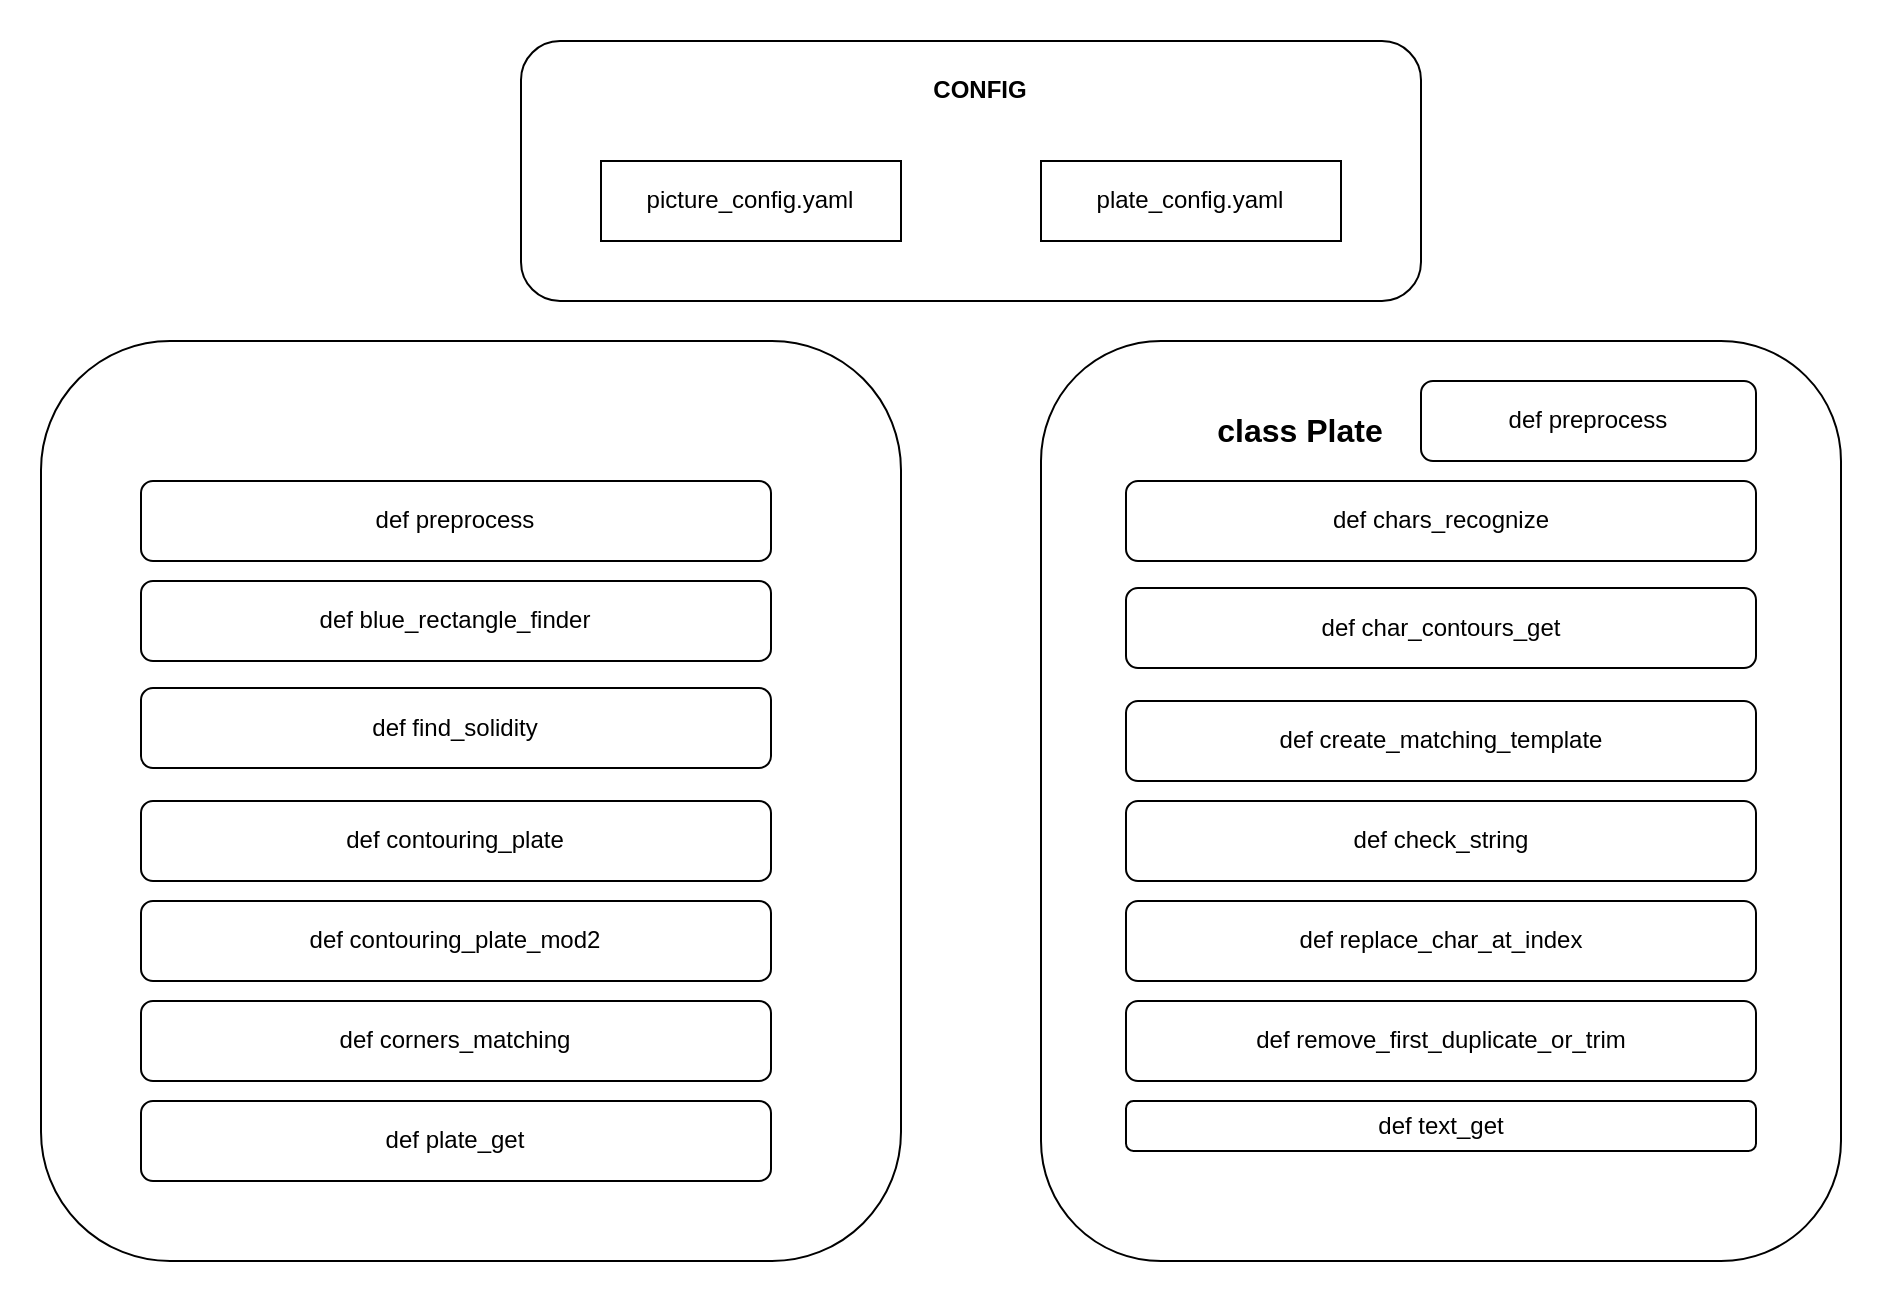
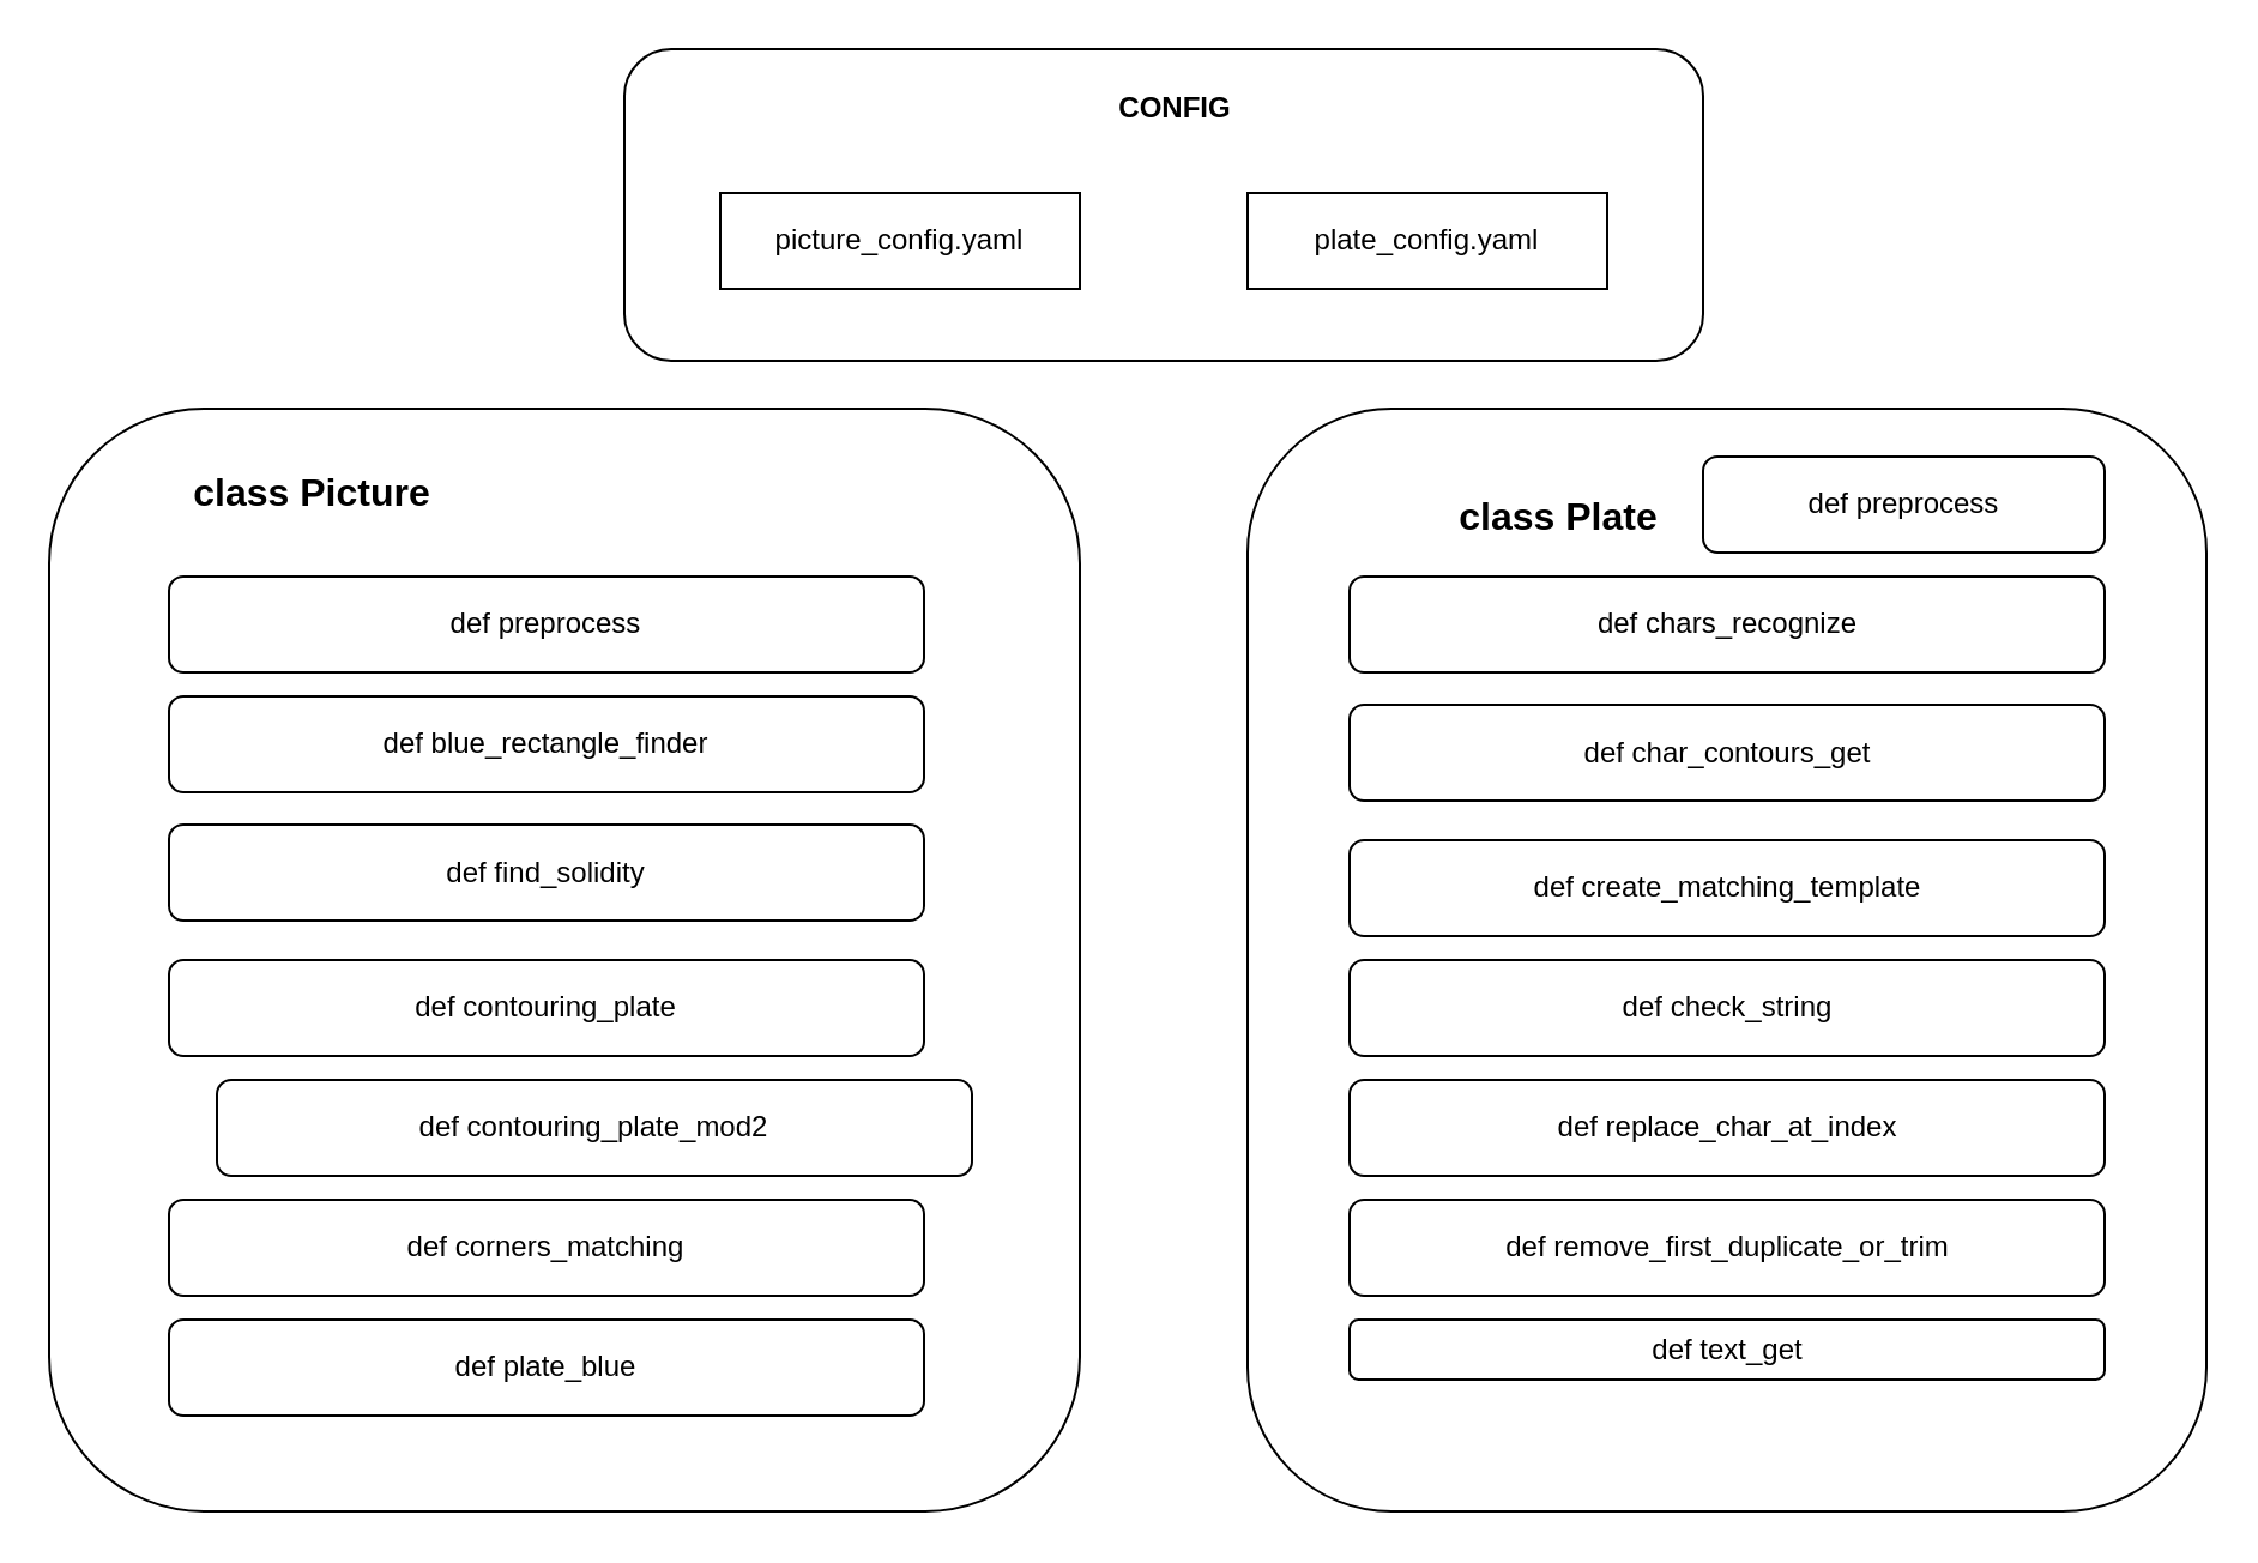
+ <mxCell id="8" value="&lt;b&gt;&lt;font style=&quot;font-size: 16px;&quot;&gt;class Picture&lt;/font&gt;&lt;/b&gt;" style="text;html=1;align=center;verticalAlign=middle;whiteSpace=wrap;rounded=0;" vertex="1" parent="1"><mxGeometry x="60" y="190" width="140" height="30" as="geometry" /></mxCell>
- <mxCell id="14" value="&lt;div&gt;def contouring_plate_mod2&lt;/div&gt;" style="rounded=1;whiteSpace=wrap;html=1;" vertex="1" parent="1"><mxGeometry x="70" y="450" width="315" height="40" as="geometry" /></mxCell>
+ <mxCell id="14" value="&lt;div&gt;def contouring_plate_mod2&lt;/div&gt;" style="rounded=1;whiteSpace=wrap;html=1;" vertex="1" parent="1"><mxGeometry x="90" y="450" width="315" height="40" as="geometry" /></mxCell>
- <mxCell id="16" value="def plate_get" style="rounded=1;whiteSpace=wrap;html=1;" vertex="1" parent="1"><mxGeometry x="70" y="550" width="315" height="40" as="geometry" /></mxCell>
+ <mxCell id="16" value="def plate_blue" style="rounded=1;whiteSpace=wrap;html=1;" vertex="1" parent="1"><mxGeometry x="70" y="550" width="315" height="40" as="geometry" /></mxCell>
